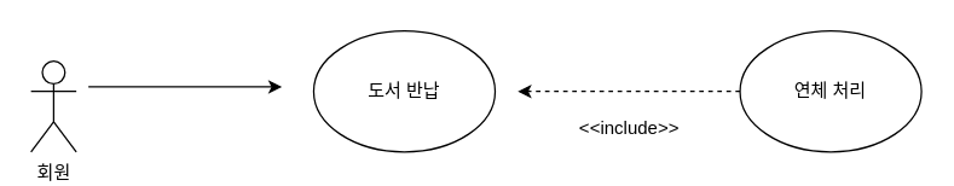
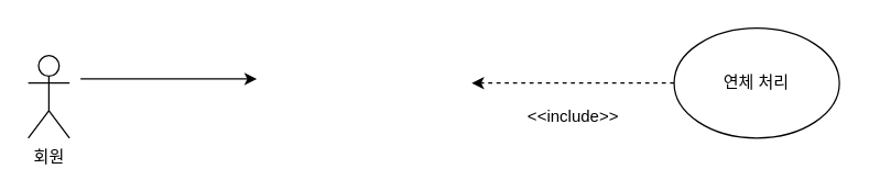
- <mxCell id="3" value="도서 반납" style="ellipse;whiteSpace=wrap;html=1;" vertex="1" parent="1"><mxGeometry x="207" y="20" width="120" height="80" as="geometry" /></mxCell>
